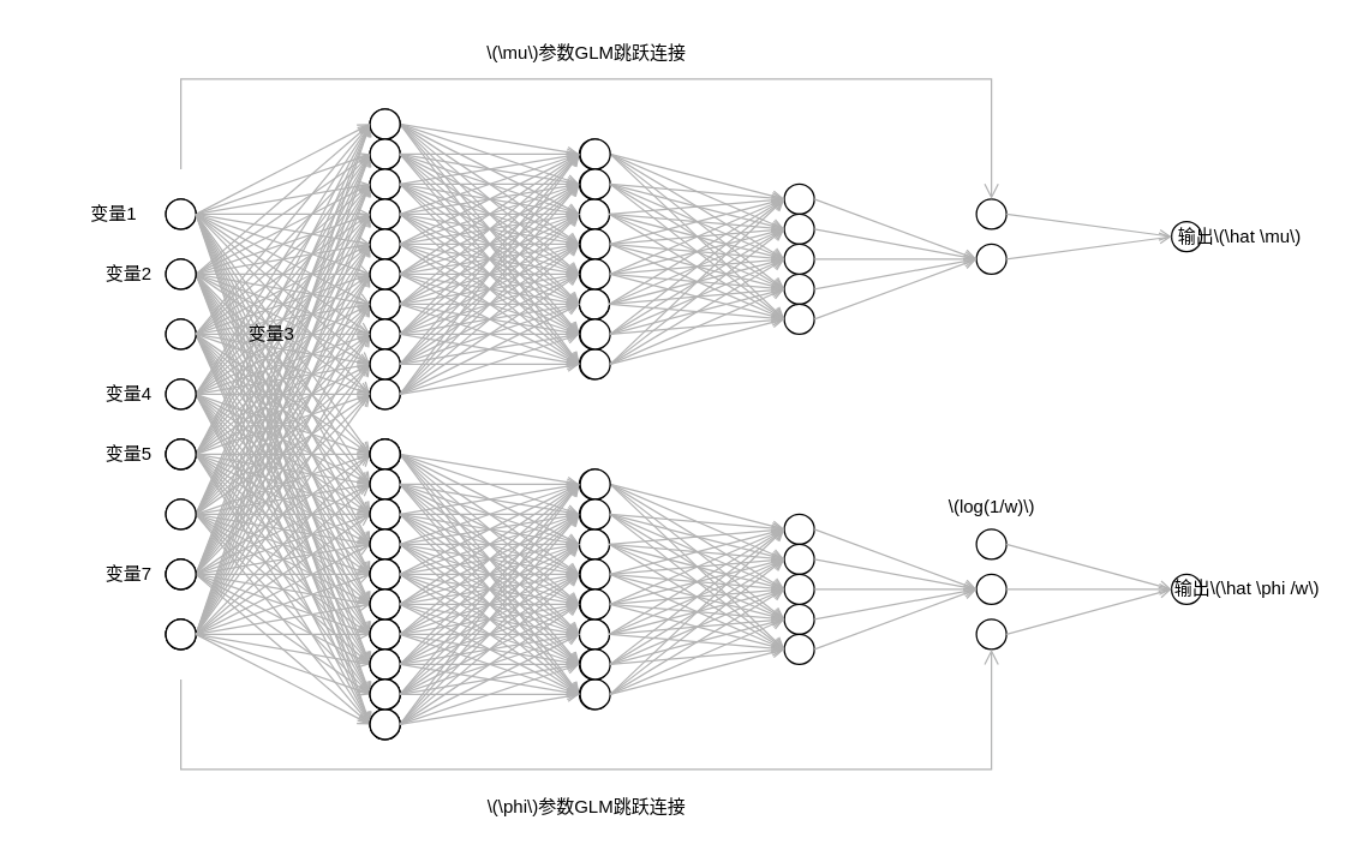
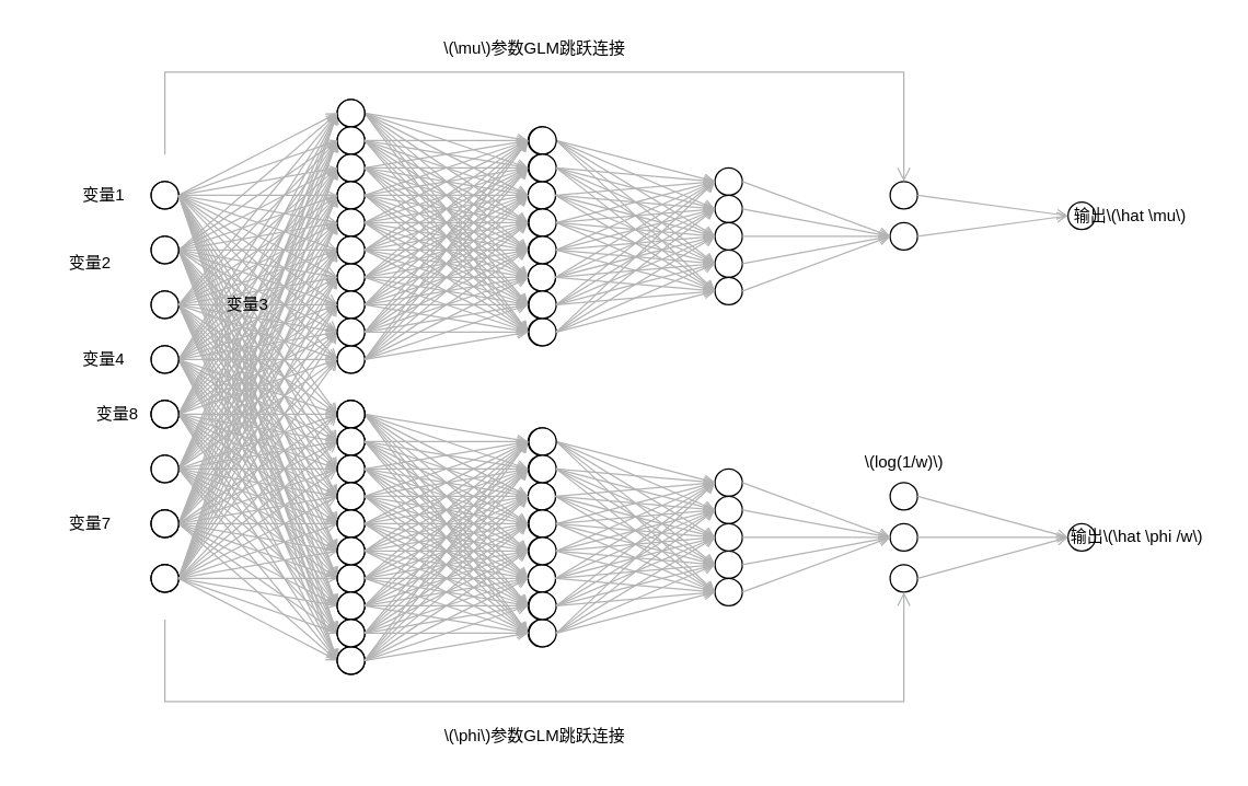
- <mxCell id="248" value="变量2" style="text;html=1;align=center;verticalAlign=middle;resizable=0;points=[];autosize=1;strokeColor=none;fillColor=none;" parent="234" vertex="1"><mxGeometry x="40" y="85" width="50" height="30" as="geometry" /></mxCell>
+ <mxCell id="248" value="变量2" style="text;html=1;align=center;verticalAlign=middle;resizable=0;points=[];autosize=1;strokeColor=none;fillColor=none;" parent="234" vertex="1"><mxGeometry x="20" y="95" width="50" height="30" as="geometry" /></mxCell>
- <mxCell id="249" value="变量4" style="text;html=1;align=center;verticalAlign=middle;resizable=0;points=[];autosize=1;strokeColor=none;fillColor=none;" parent="234" vertex="1"><mxGeometry x="40" y="165" width="50" height="30" as="geometry" /></mxCell>
+ <mxCell id="249" value="变量4" style="text;html=1;align=center;verticalAlign=middle;resizable=0;points=[];autosize=1;strokeColor=none;fillColor=none;" parent="234" vertex="1"><mxGeometry x="30" y="165" width="50" height="30" as="geometry" /></mxCell>
- <mxCell id="550" value="变量5" style="text;html=1;align=center;verticalAlign=middle;resizable=0;points=[];autosize=1;strokeColor=none;fillColor=none;" parent="1" vertex="1"><mxGeometry x="60" y="287" width="50" height="30" as="geometry" /></mxCell>
+ <mxCell id="550" value="变量8" style="text;html=1;align=center;verticalAlign=middle;resizable=0;points=[];autosize=1;strokeColor=none;fillColor=none;" parent="1" vertex="1"><mxGeometry x="60" y="287" width="50" height="30" as="geometry" /></mxCell>
- <mxCell id="208" value="变量7" style="text;html=1;align=center;verticalAlign=middle;resizable=0;points=[];autosize=1;strokeColor=none;fillColor=none;" parent="197" vertex="1"><mxGeometry x="40" y="65" width="50" height="30" as="geometry" /></mxCell>
+ <mxCell id="208" value="变量7" style="text;html=1;align=center;verticalAlign=middle;resizable=0;points=[];autosize=1;strokeColor=none;fillColor=none;" parent="197" vertex="1"><mxGeometry x="20" y="65" width="50" height="30" as="geometry" /></mxCell>
